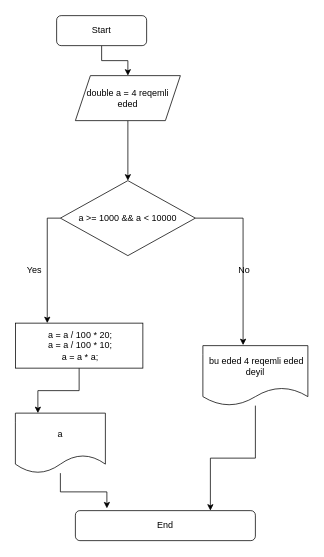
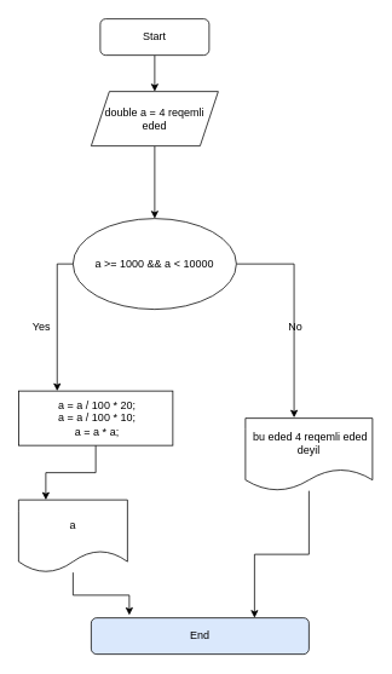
- <mxCell id="3" value="Start" style="rounded=1;whiteSpace=wrap;html=1;" vertex="1" parent="1"><mxGeometry x="75" y="20" width="120" height="40" as="geometry" /></mxCell>
+ <mxCell id="3" value="Start" style="rounded=1;whiteSpace=wrap;html=1;" vertex="1" parent="1"><mxGeometry x="110" y="20" width="120" height="40" as="geometry" /></mxCell>
- <mxCell id="9" value="a &amp;gt;= 1000 &amp;amp;&amp;amp; a &amp;lt; 10000" style="rhombus;whiteSpace=wrap;html=1;" vertex="1" parent="1"><mxGeometry x="80" y="240" width="180" height="100" as="geometry" /></mxCell>
+ <mxCell id="9" value="a &amp;gt;= 1000 &amp;amp;&amp;amp; a &amp;lt; 10000" style="ellipse;whiteSpace=wrap;html=1;" vertex="1" parent="1"><mxGeometry x="80" y="240" width="180" height="100" as="geometry" /></mxCell>
- <mxCell id="4" value="End" style="rounded=1;whiteSpace=wrap;html=1;" vertex="1" parent="1"><mxGeometry x="100" y="680" width="240" height="40" as="geometry" /></mxCell>
+ <mxCell id="4" value="End" style="rounded=1;whiteSpace=wrap;html=1;fillColor=#dae8fc;" vertex="1" parent="1"><mxGeometry x="100" y="680" width="240" height="40" as="geometry" /></mxCell>
